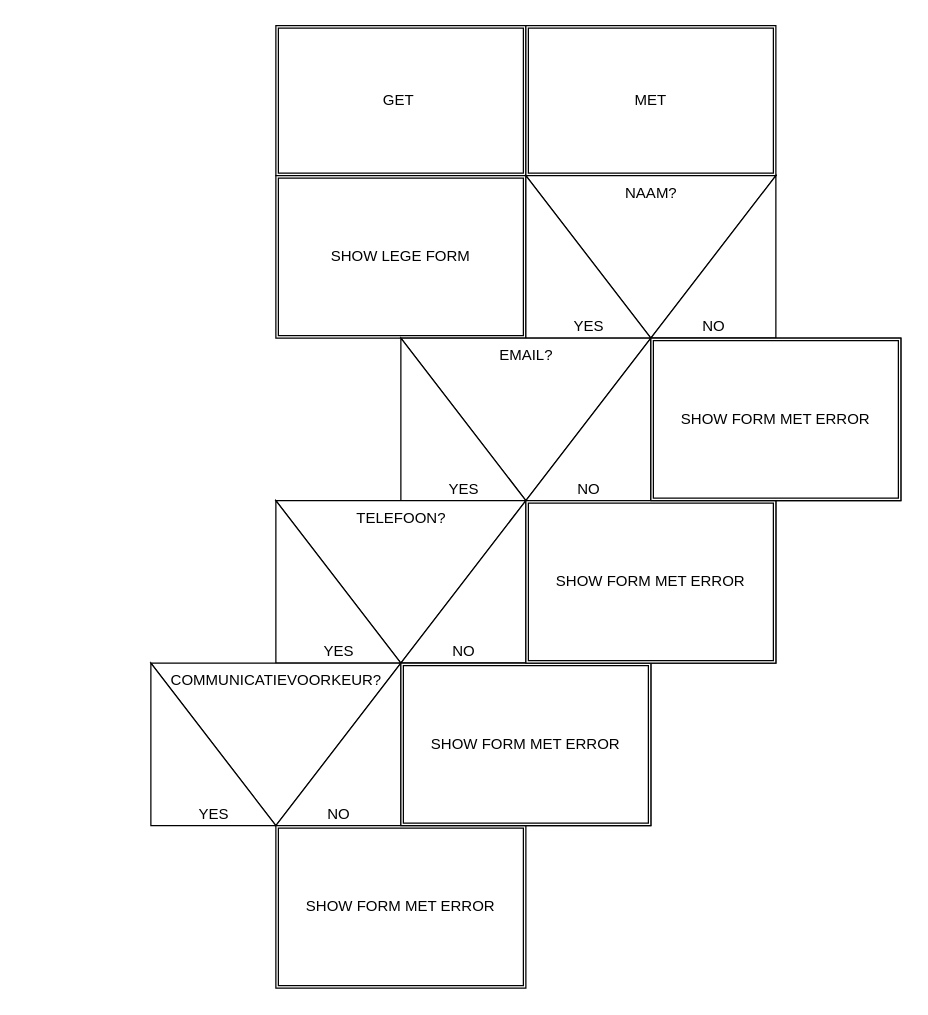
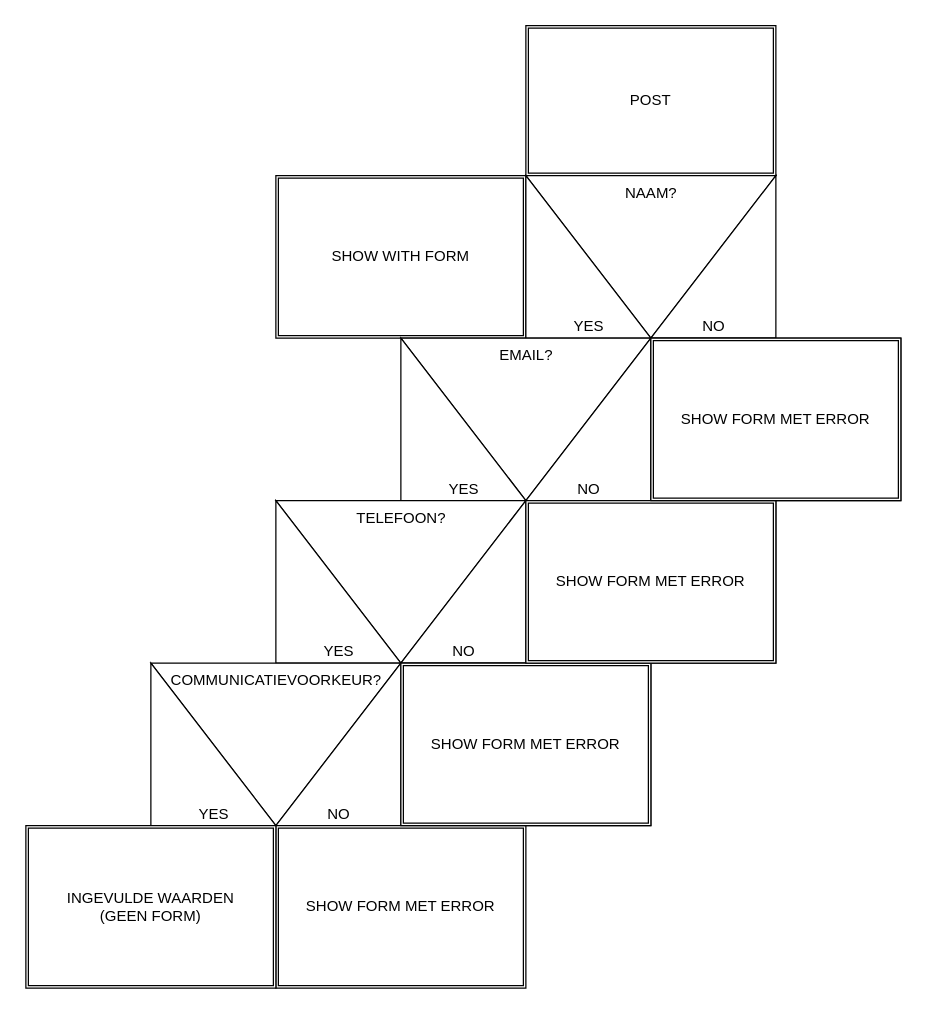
- <mxCell id="2" value="GET&amp;nbsp;" style="shape=ext;double=1;rounded=0;whiteSpace=wrap;html=1;" vertex="1" parent="1"><mxGeometry x="220" y="20" width="200" height="120" as="geometry" /></mxCell>
- <mxCell id="3" value="MET" style="shape=ext;double=1;rounded=0;whiteSpace=wrap;html=1;" vertex="1" parent="1"><mxGeometry x="420" y="20" width="200" height="120" as="geometry" /></mxCell>
+ <mxCell id="3" value="POST" style="shape=ext;double=1;rounded=0;whiteSpace=wrap;html=1;" vertex="1" parent="1"><mxGeometry x="420" y="20" width="200" height="120" as="geometry" /></mxCell>
- <mxCell id="4" value="SHOW LEGE FORM" style="shape=ext;double=1;rounded=0;whiteSpace=wrap;html=1;" vertex="1" parent="1"><mxGeometry x="220" y="140" width="200" height="130" as="geometry" /></mxCell>
+ <mxCell id="4" value="SHOW WITH FORM" style="shape=ext;double=1;rounded=0;whiteSpace=wrap;html=1;" vertex="1" parent="1"><mxGeometry x="220" y="140" width="200" height="130" as="geometry" /></mxCell>
+ <mxCell id="21" value="INGEVULDE WAARDEN&lt;br&gt;(GEEN FORM)" style="shape=ext;double=1;rounded=0;whiteSpace=wrap;html=1;" vertex="1" parent="1"><mxGeometry x="20" y="660" width="200" height="130" as="geometry" /></mxCell>
